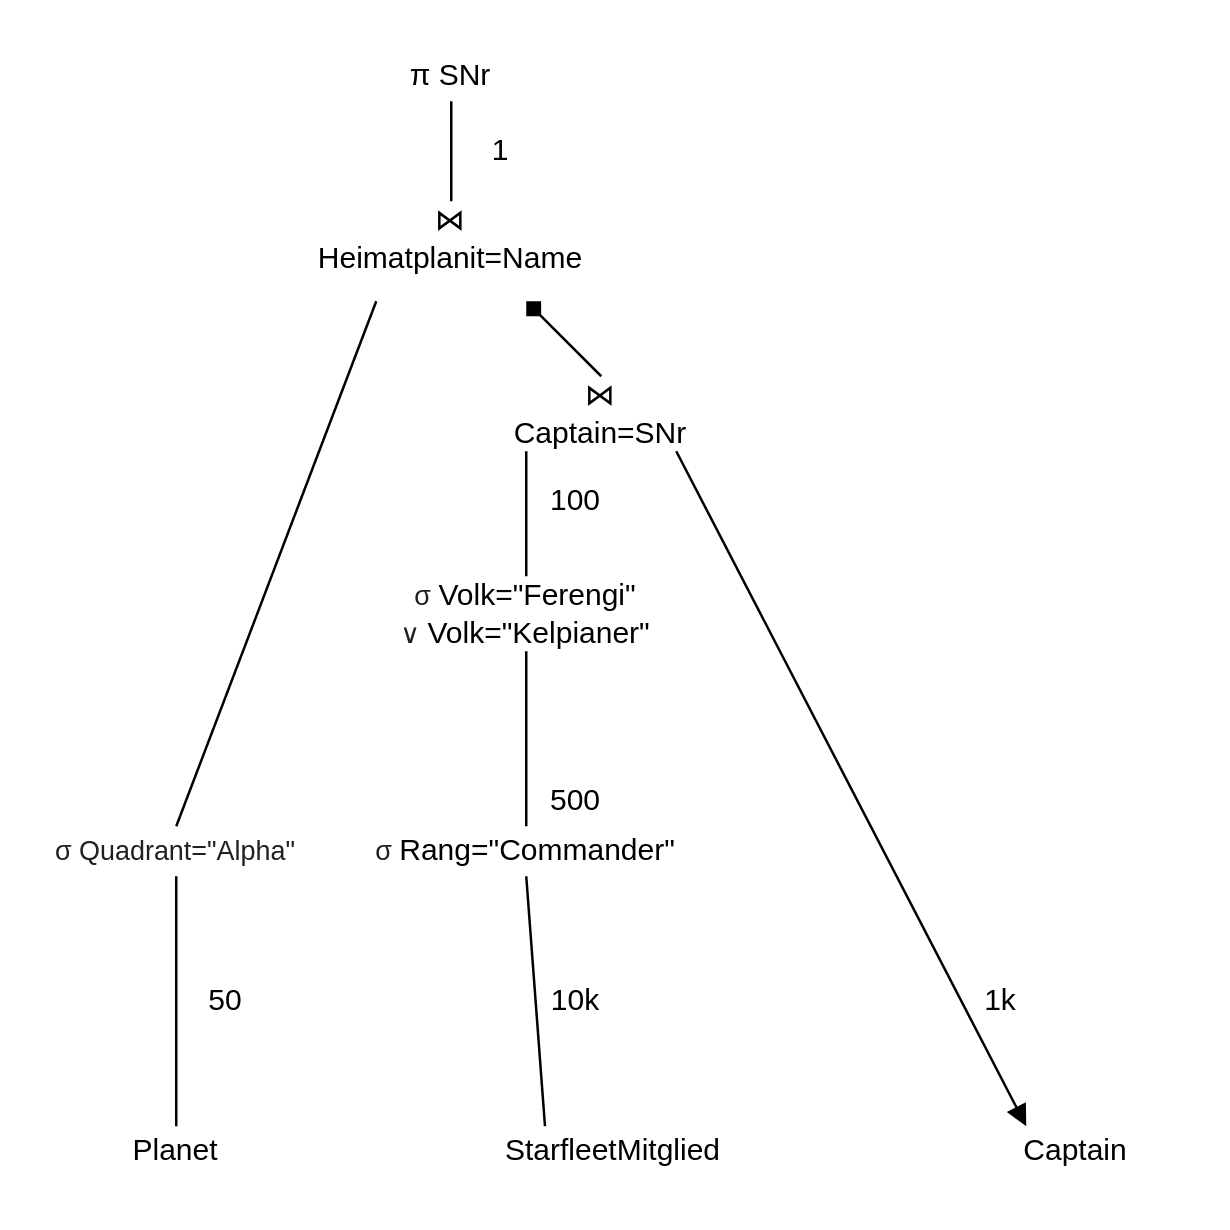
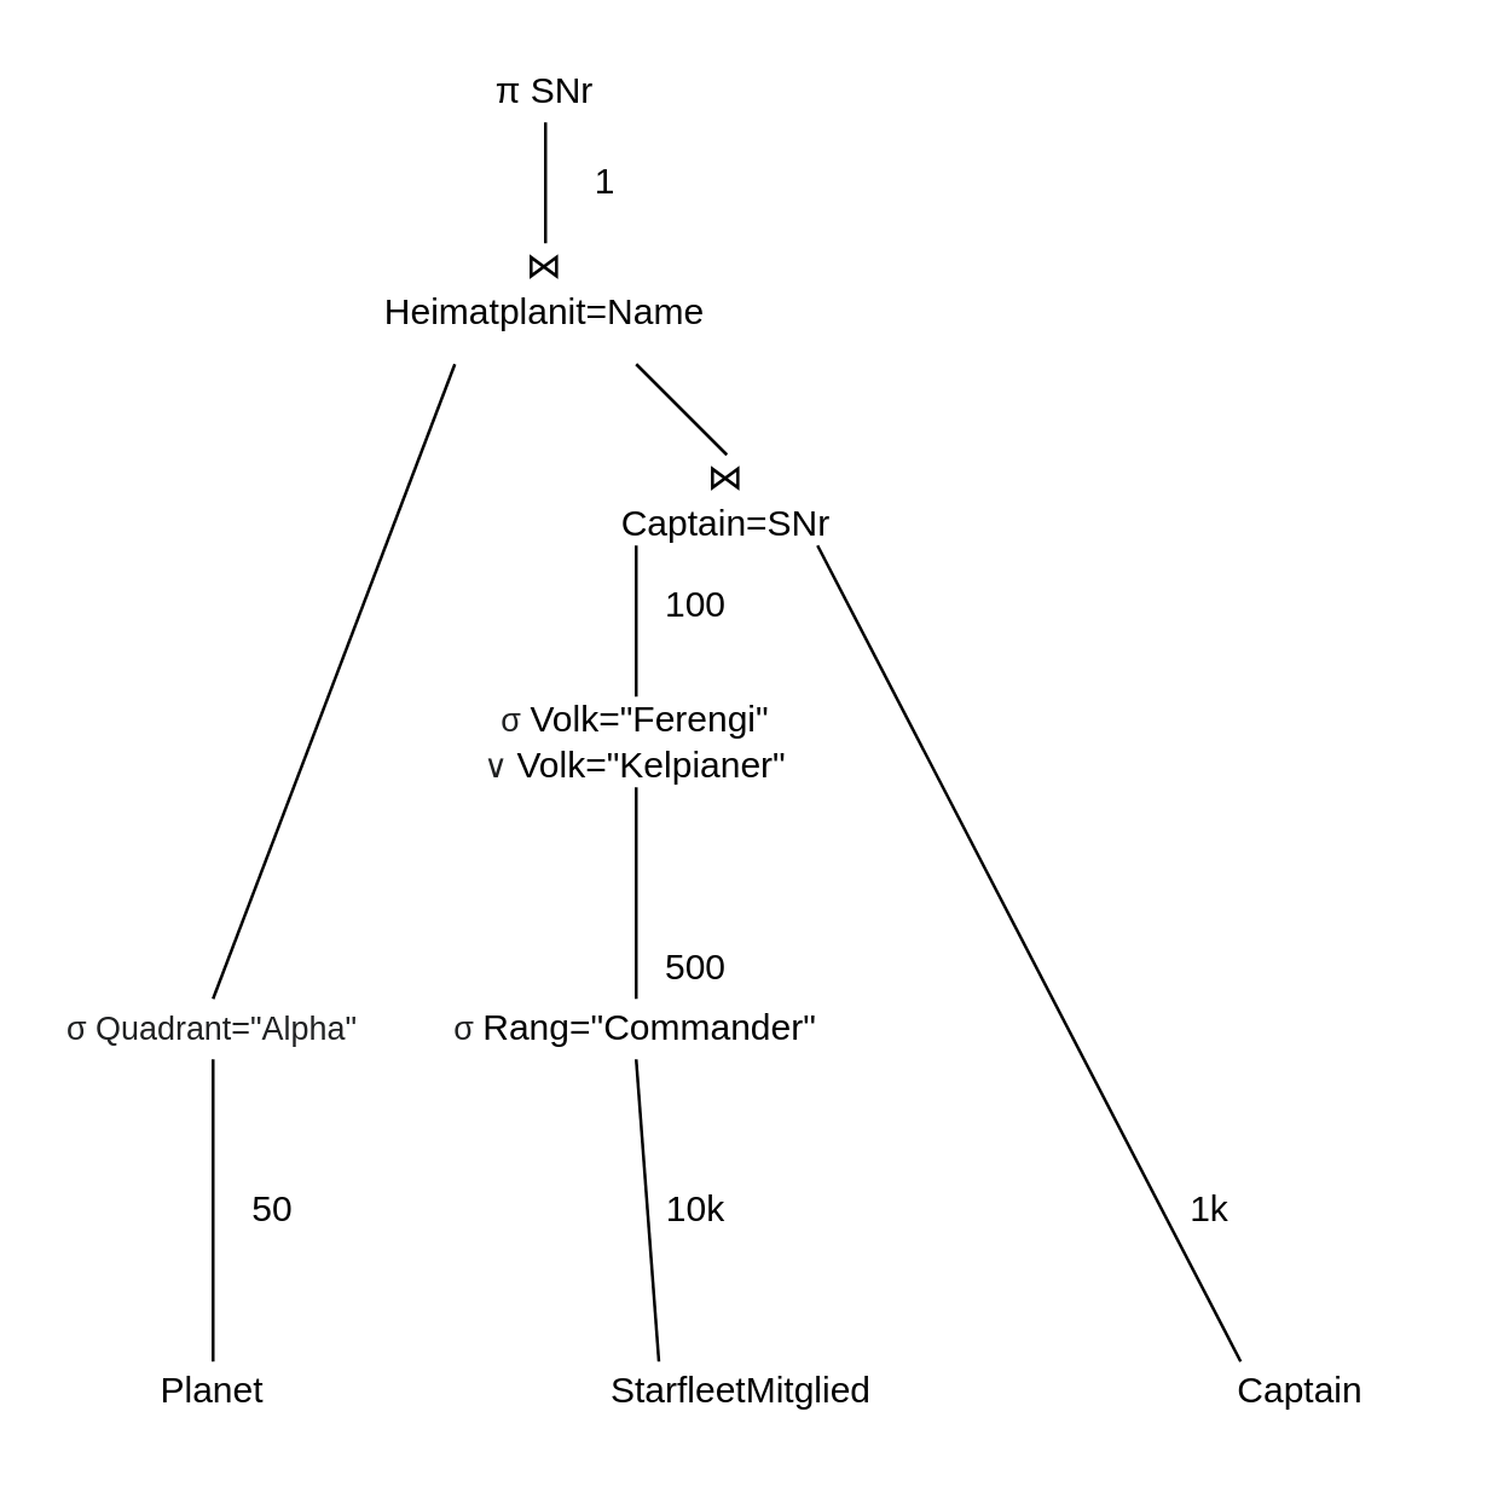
- <mxCell id="6" value="" style="endArrow=diamond;html=1;fontFamily=Helvetica;fontColor=#000000;entryX=0.75;entryY=1;entryDx=0;entryDy=0;exitX=0.5;exitY=0;exitDx=0;exitDy=0;" parent="1" target="5" edge="1" source="20"><mxGeometry width="50" height="50" relative="1" as="geometry"><mxPoint x="240" y="160" as="sourcePoint" /><mxPoint x="290" y="340" as="targetPoint" /></mxGeometry></mxCell>
+ <mxCell id="6" value="" style="endArrow=none;html=1;fontFamily=Helvetica;fontColor=#000000;entryX=0.75;entryY=1;entryDx=0;entryDy=0;exitX=0.5;exitY=0;exitDx=0;exitDy=0;" parent="1" target="5" edge="1" source="20"><mxGeometry width="50" height="50" relative="1" as="geometry"><mxPoint x="240" y="160" as="sourcePoint" /><mxPoint x="290" y="340" as="targetPoint" /></mxGeometry></mxCell>
- <mxCell id="11" value="" style="endArrow=block;html=1;fontFamily=Helvetica;fontColor=#000000;entryX=0.25;entryY=0;entryDx=0;entryDy=0;exitX=0.75;exitY=1;exitDx=0;exitDy=0;" parent="1" source="20" target="10" edge="1"><mxGeometry width="50" height="50" relative="1" as="geometry"><mxPoint x="320" y="410" as="sourcePoint" /><mxPoint x="480" y="510" as="targetPoint" /></mxGeometry></mxCell>
+ <mxCell id="11" value="" style="endArrow=none;html=1;fontFamily=Helvetica;fontColor=#000000;entryX=0.25;entryY=0;entryDx=0;entryDy=0;exitX=0.75;exitY=1;exitDx=0;exitDy=0;" parent="1" source="20" target="10" edge="1"><mxGeometry width="50" height="50" relative="1" as="geometry"><mxPoint x="320" y="410" as="sourcePoint" /><mxPoint x="480" y="510" as="targetPoint" /></mxGeometry></mxCell>
